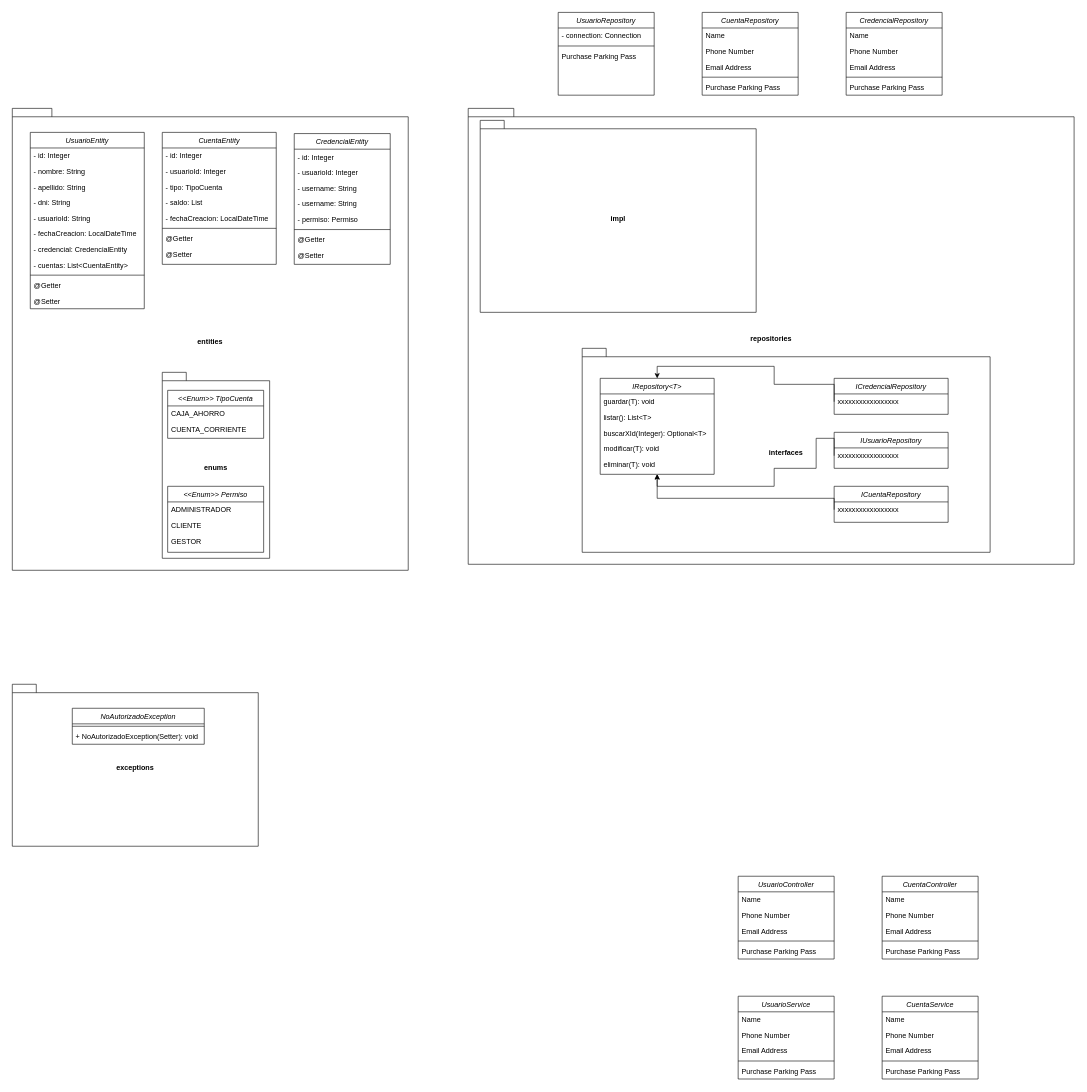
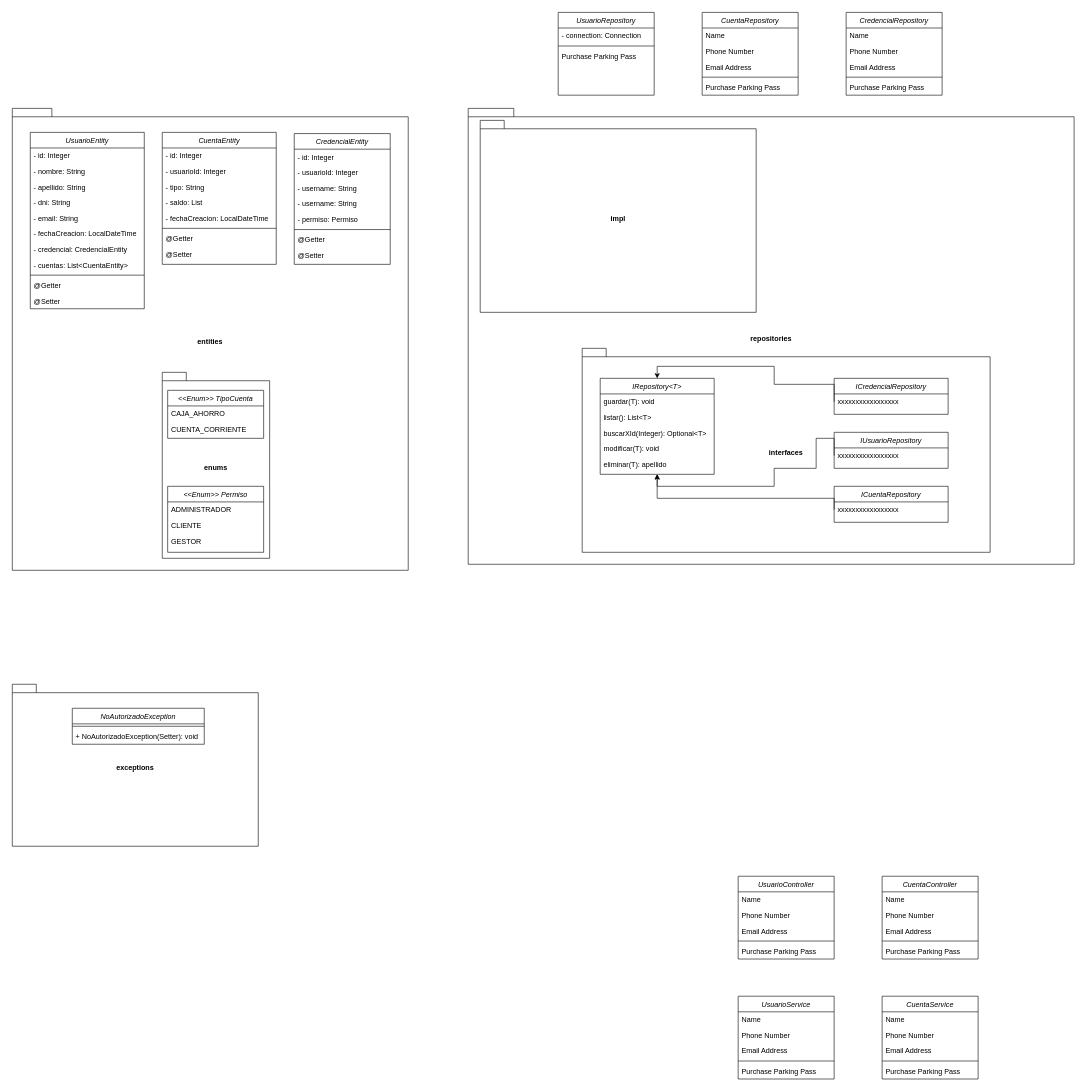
- <mxCell id="21" value="- tipo: TipoCuenta" style="text;align=left;verticalAlign=top;spacingLeft=4;spacingRight=4;overflow=hidden;rotatable=0;points=[[0,0.5],[1,0.5]];portConstraint=eastwest;" vertex="1" parent="18"><mxGeometry y="78" width="190" height="26" as="geometry" /></mxCell>
+ <mxCell id="21" value="- tipo: String" style="text;align=left;verticalAlign=top;spacingLeft=4;spacingRight=4;overflow=hidden;rotatable=0;points=[[0,0.5],[1,0.5]];portConstraint=eastwest;" vertex="1" parent="18"><mxGeometry y="78" width="190" height="26" as="geometry" /></mxCell>
- <mxCell id="11" value="- usuarioId: String" style="text;align=left;verticalAlign=top;spacingLeft=4;spacingRight=4;overflow=hidden;rotatable=0;points=[[0,0.5],[1,0.5]];portConstraint=eastwest;" vertex="1" parent="6"><mxGeometry y="130" width="190" height="26" as="geometry" /></mxCell>
+ <mxCell id="11" value="- email: String" style="text;align=left;verticalAlign=top;spacingLeft=4;spacingRight=4;overflow=hidden;rotatable=0;points=[[0,0.5],[1,0.5]];portConstraint=eastwest;" vertex="1" parent="6"><mxGeometry y="130" width="190" height="26" as="geometry" /></mxCell>
- <mxCell id="94" value="eliminar(T): void" style="text;align=left;verticalAlign=top;spacingLeft=4;spacingRight=4;overflow=hidden;rotatable=0;points=[[0,0.5],[1,0.5]];portConstraint=eastwest;" vertex="1" parent="89"><mxGeometry y="130" width="190" height="26" as="geometry" /></mxCell>
+ <mxCell id="94" value="eliminar(T): apellido" style="text;align=left;verticalAlign=top;spacingLeft=4;spacingRight=4;overflow=hidden;rotatable=0;points=[[0,0.5],[1,0.5]];portConstraint=eastwest;" vertex="1" parent="89"><mxGeometry y="130" width="190" height="26" as="geometry" /></mxCell>
